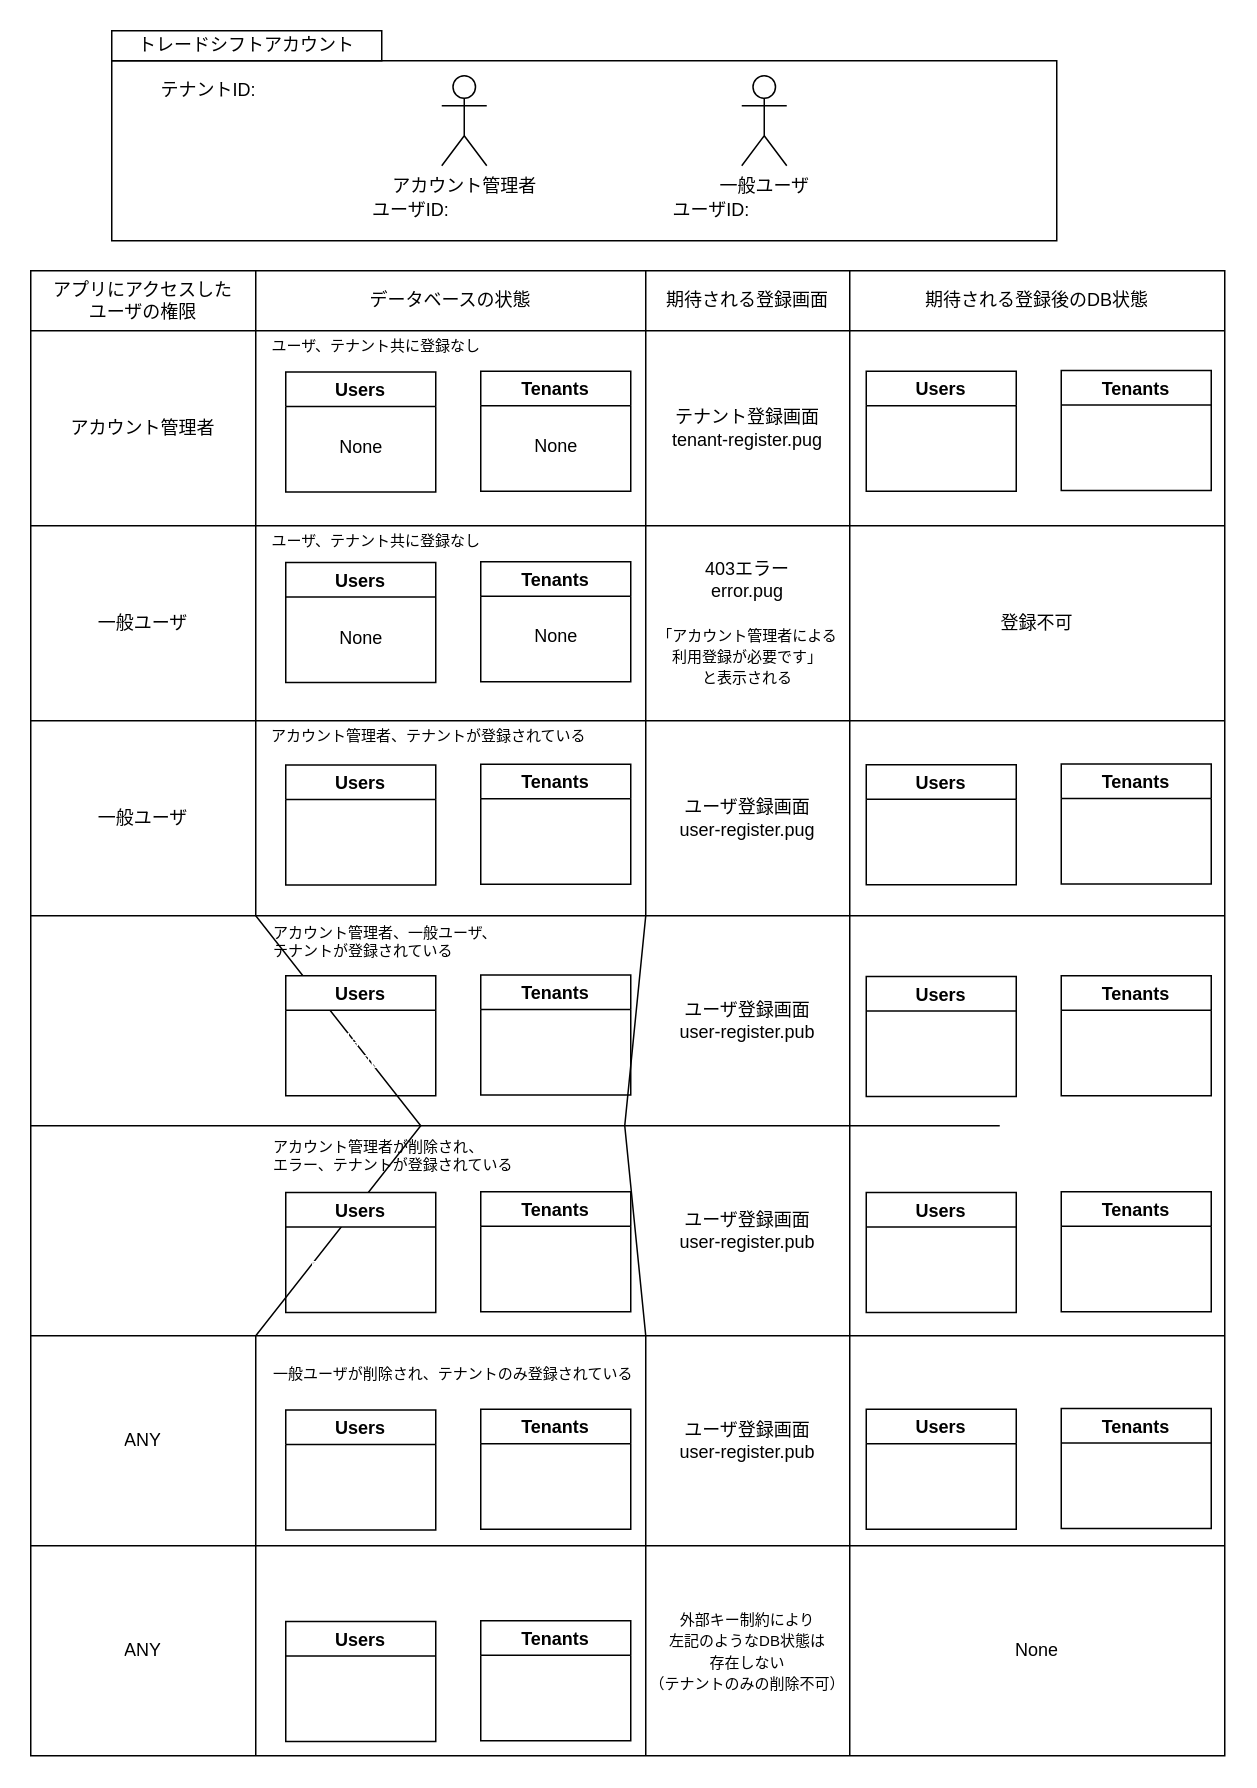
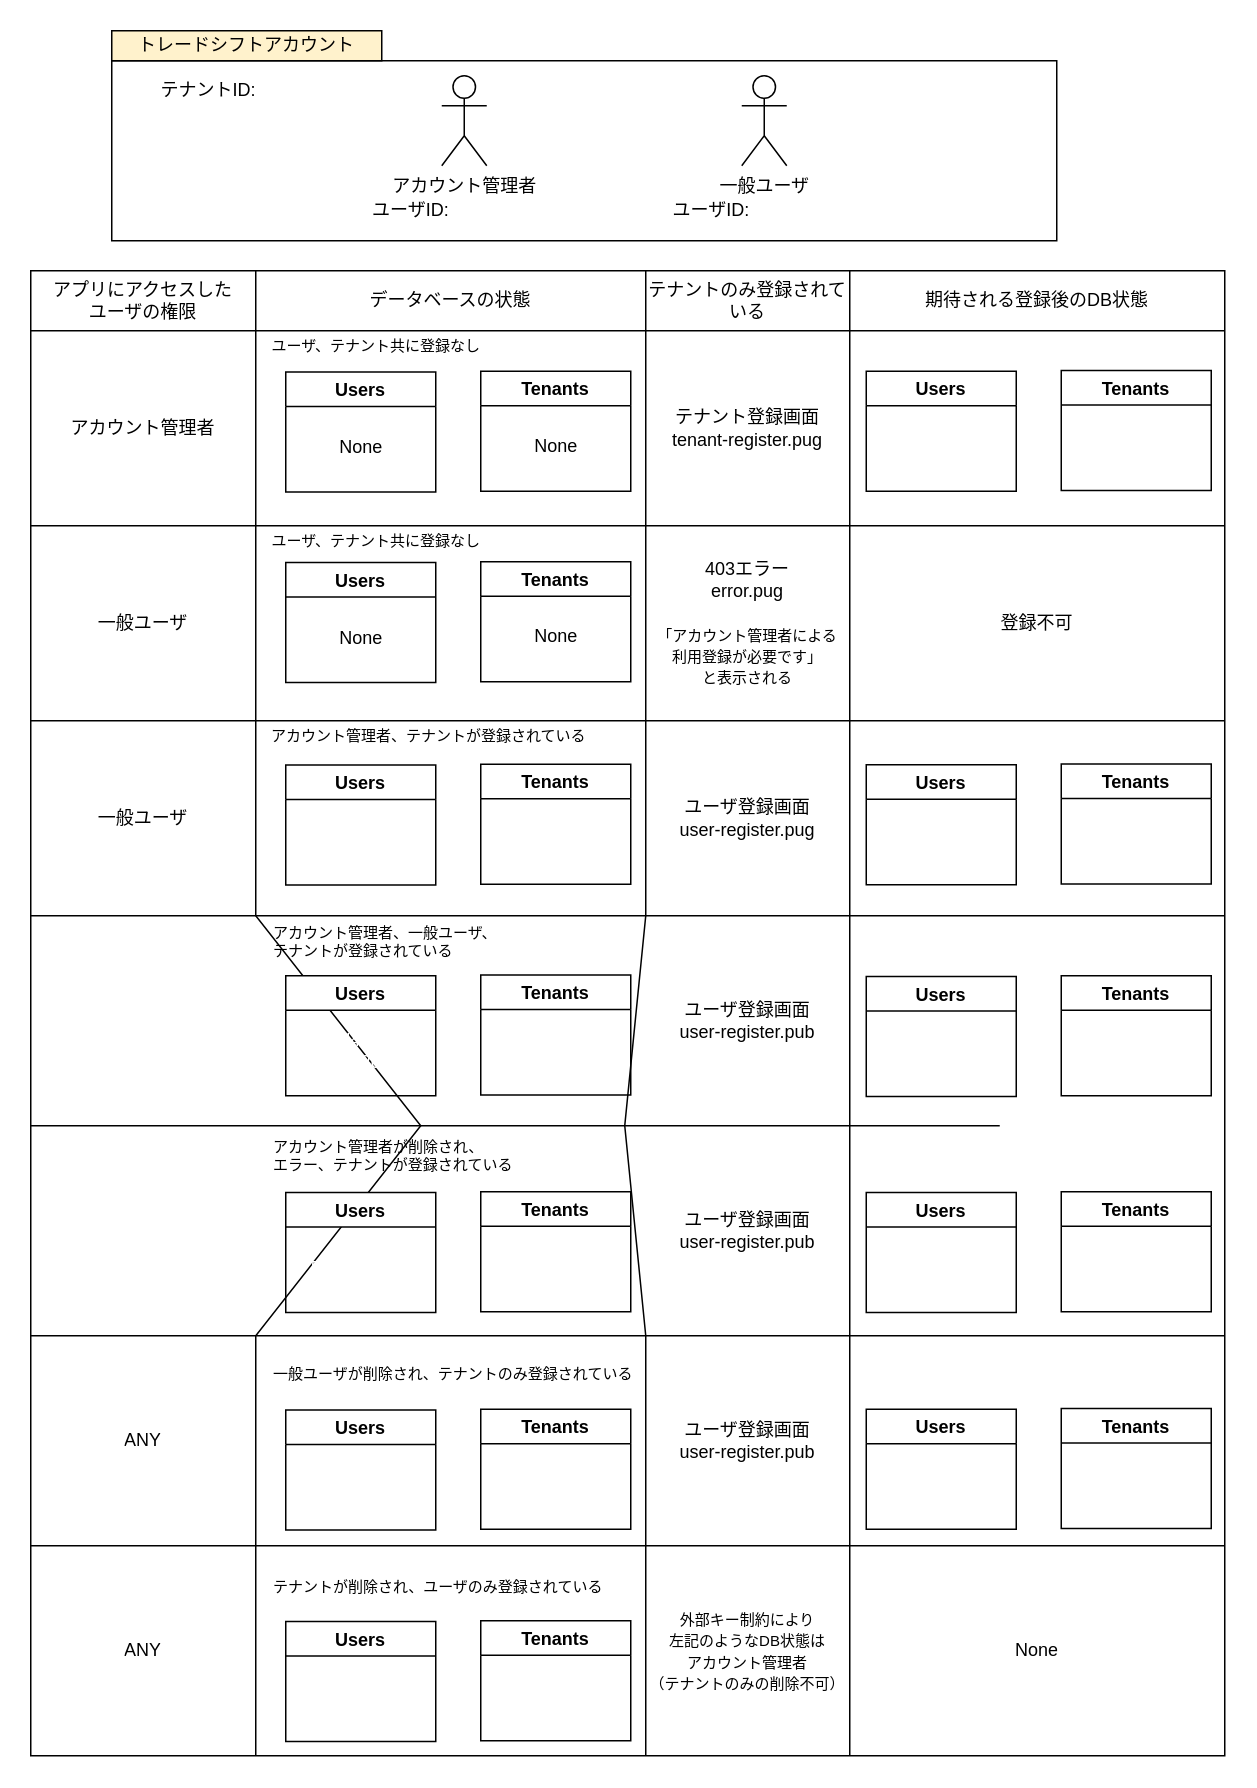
- <mxCell id="45" value="トレードシフトアカウント" style="rounded=0;whiteSpace=wrap;html=1;" vertex="1" parent="1"><mxGeometry x="74" y="20" width="180" height="20" as="geometry" /></mxCell>
+ <mxCell id="45" value="トレードシフトアカウント" style="rounded=0;whiteSpace=wrap;html=1;fillColor=#fff2cc;" vertex="1" parent="1"><mxGeometry x="74" y="20" width="180" height="20" as="geometry" /></mxCell>
- <mxCell id="7" value="期待される登録画面" style="shape=partialRectangle;html=1;whiteSpace=wrap;connectable=0;overflow=hidden;fillColor=none;top=0;left=0;bottom=0;right=0;" vertex="1" parent="4"><mxGeometry x="410" width="136" height="40" as="geometry" /></mxCell>
+ <mxCell id="7" value="テナントのみ登録されている" style="shape=partialRectangle;html=1;whiteSpace=wrap;connectable=0;overflow=hidden;fillColor=none;top=0;left=0;bottom=0;right=0;" vertex="1" parent="4"><mxGeometry x="410" width="136" height="40" as="geometry" /></mxCell>
+ <mxCell id="83" value="テナントが削除され、ユーザのみ登録されている" style="text;html=1;align=left;verticalAlign=middle;resizable=0;points=[];autosize=1;fontSize=10;" vertex="1" parent="1"><mxGeometry x="180" y="1047" width="240" height="20" as="geometry" /></mxCell>
- <mxCell id="41" value="&lt;font style=&quot;font-size: 10px&quot;&gt;外部キー制約により&lt;br&gt;左記のようなDB状態は&lt;br&gt;存在しない&lt;br&gt;（テナントのみの削除不可）&lt;/font&gt;" style="shape=partialRectangle;html=1;whiteSpace=wrap;connectable=0;overflow=hidden;fillColor=none;top=0;left=0;bottom=0;right=0;" vertex="1" parent="38"><mxGeometry x="410" width="136" height="140" as="geometry" /></mxCell>
+ <mxCell id="41" value="&lt;font style=&quot;font-size: 10px&quot;&gt;外部キー制約により&lt;br&gt;左記のようなDB状態は&lt;br&gt;アカウント管理者&lt;br&gt;（テナントのみの削除不可）&lt;/font&gt;" style="shape=partialRectangle;html=1;whiteSpace=wrap;connectable=0;overflow=hidden;fillColor=none;top=0;left=0;bottom=0;right=0;" vertex="1" parent="38"><mxGeometry x="410" width="136" height="140" as="geometry" /></mxCell>
